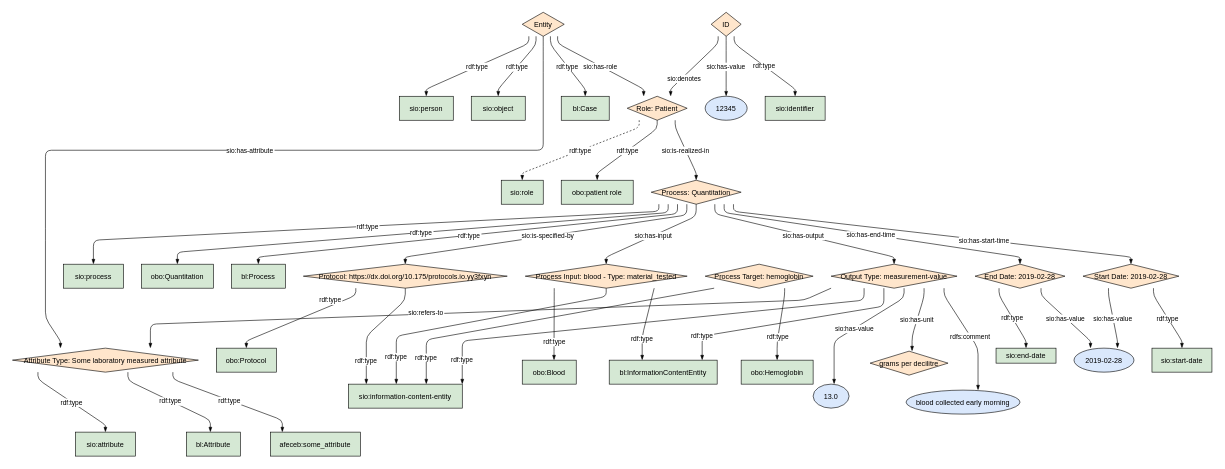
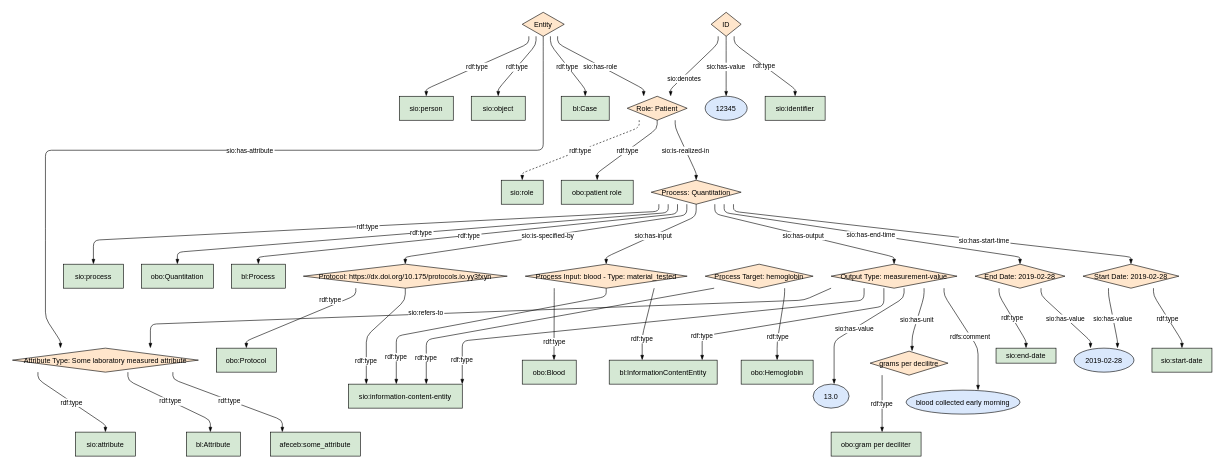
+ <mxCell id="51" value="rdf:type" style="curved=0;endArrow=blockThin;endFill=1;noEdgeStyle=1;orthogonal=1;" parent="1" source="22" target="23" edge="1"><mxGeometry relative="1" as="geometry"><Array as="points"><mxPoint x="1470" y="670" /><mxPoint x="1470" y="708" /></Array></mxGeometry></mxCell>
+ <mxCell id="23" value="obo:gram per deciliter" style="shape=rounded;fillColor=#d5e8d4;strokeColor=#000000;" parent="1" vertex="1"><mxGeometry x="1385" y="720" width="150" height="40" as="geometry" /></mxCell>
